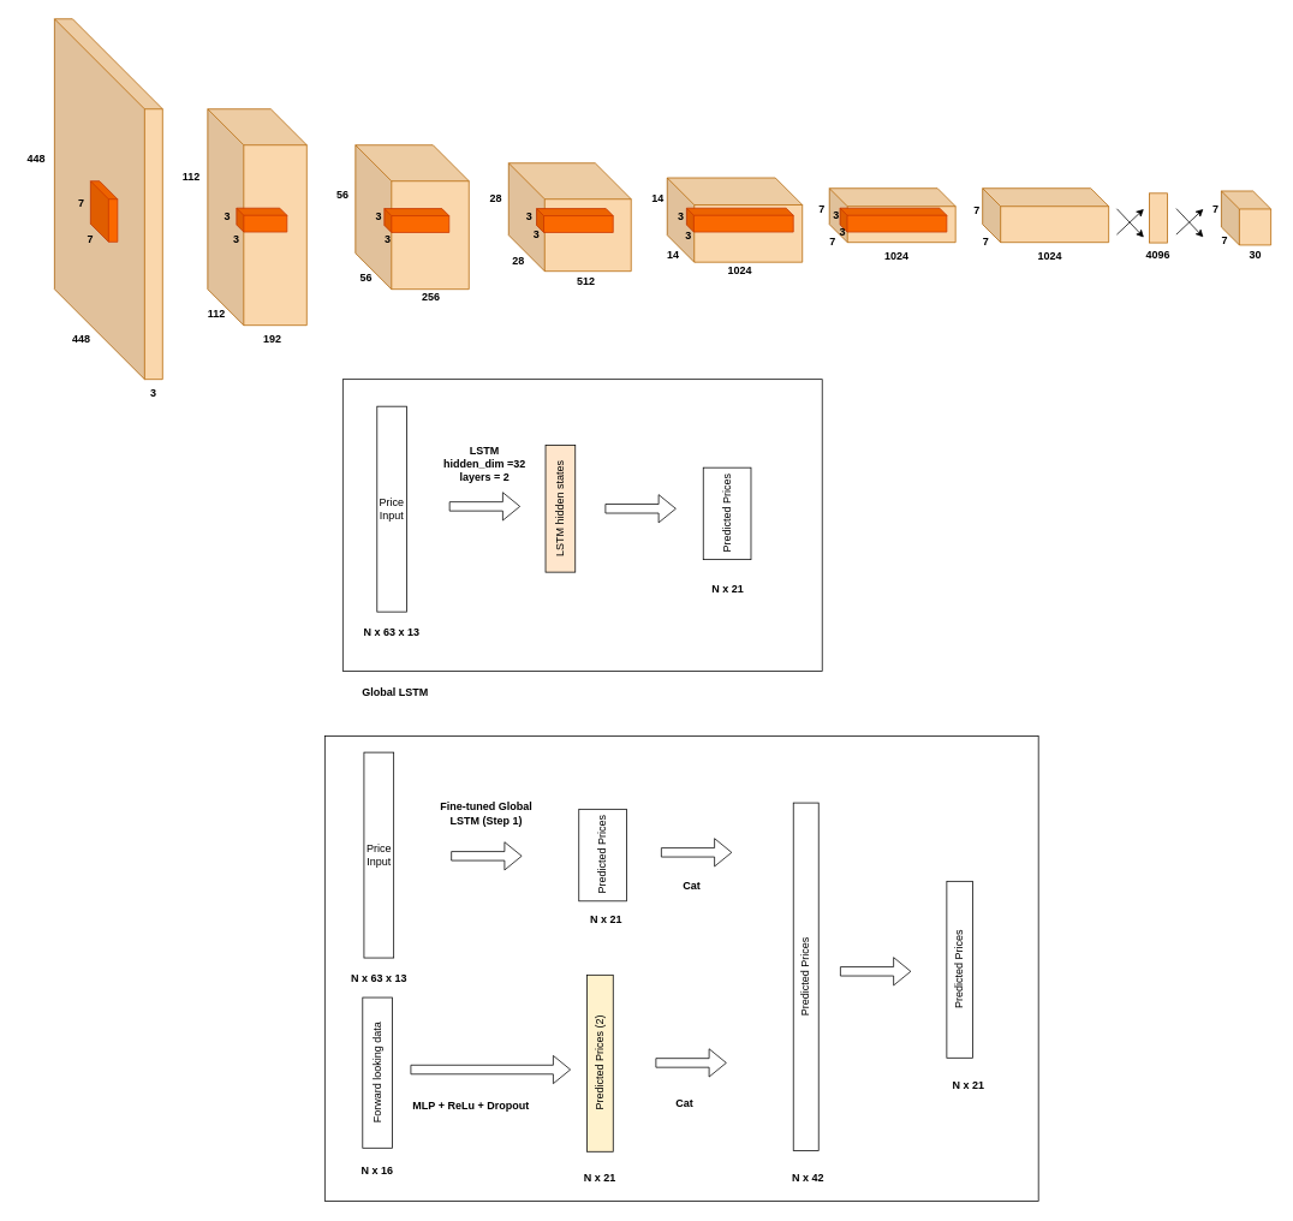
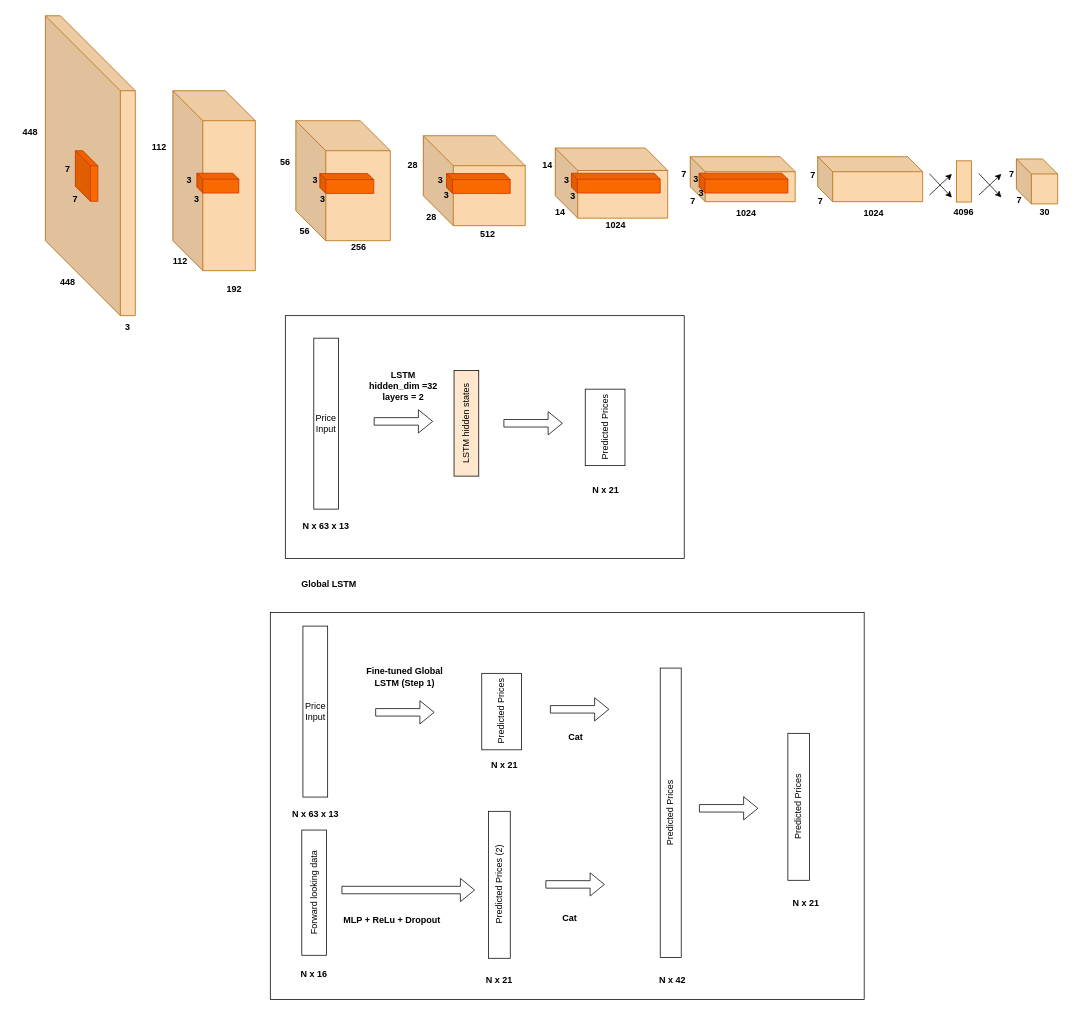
- <mxCell id="16" value="192" style="text;html=1;strokeColor=none;fillColor=none;align=center;verticalAlign=middle;whiteSpace=wrap;rounded=0;fontStyle=1" parent="1" vertex="1"><mxGeometry x="282" y="360" width="40" height="30" as="geometry" /></mxCell>
+ <mxCell id="16" value="192" style="text;html=1;strokeColor=none;fillColor=none;align=center;verticalAlign=middle;whiteSpace=wrap;rounded=0;fontStyle=1" parent="1" vertex="1"><mxGeometry x="292" y="370" width="40" height="30" as="geometry" /></mxCell>
- <mxCell id="68" value="Global LSTM" style="text;html=1;strokeColor=none;fillColor=none;align=center;verticalAlign=middle;whiteSpace=wrap;rounded=0;fontStyle=1" vertex="1" parent="1"><mxGeometry x="394" y="753" width="89" height="30" as="geometry" /></mxCell>
+ <mxCell id="68" value="Global LSTM" style="text;html=1;strokeColor=none;fillColor=none;align=center;verticalAlign=middle;whiteSpace=wrap;rounded=0;fontStyle=1" vertex="1" parent="1"><mxGeometry x="394" y="763" width="89" height="30" as="geometry" /></mxCell>
- <mxCell id="80" value="Predicted Prices (2)" style="rounded=0;whiteSpace=wrap;html=1;horizontal=0;fillColor=#fff2cc;" vertex="1" parent="1"><mxGeometry x="651" y="1081" width="29" height="196" as="geometry" /></mxCell>
+ <mxCell id="80" value="Predicted Prices (2)" style="rounded=0;whiteSpace=wrap;html=1;horizontal=0;" vertex="1" parent="1"><mxGeometry x="651" y="1081" width="29" height="196" as="geometry" /></mxCell>
